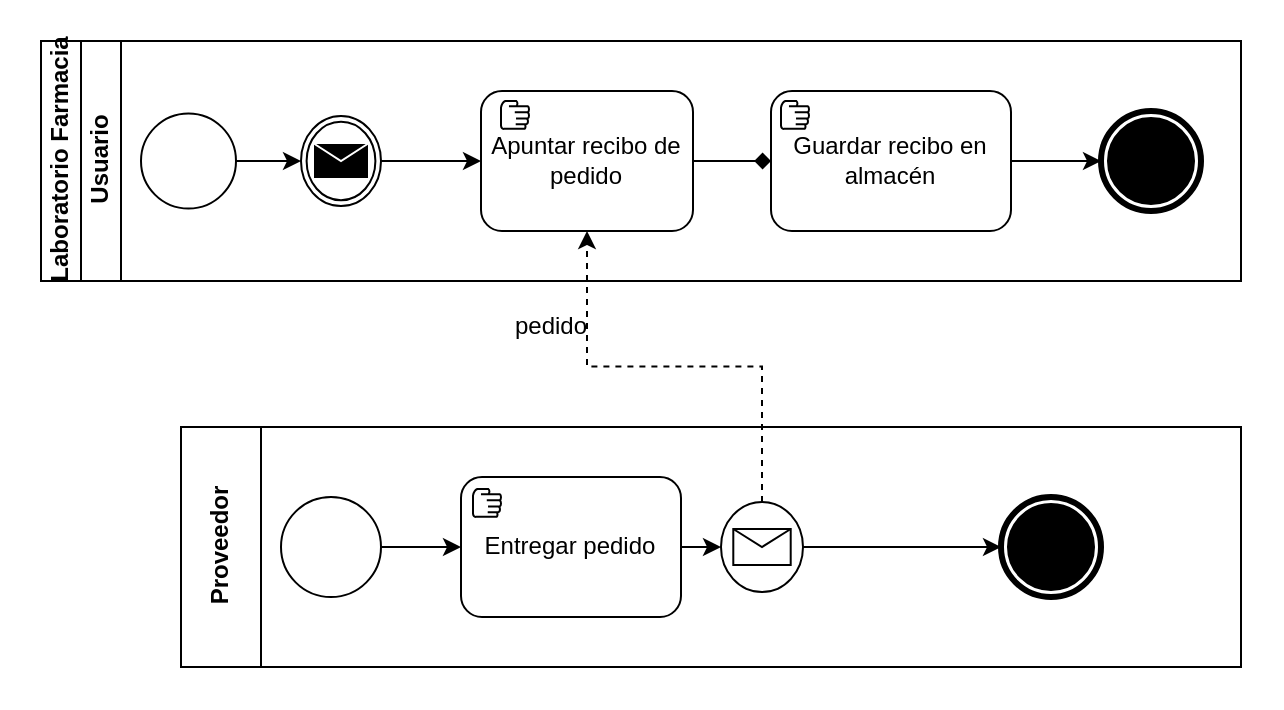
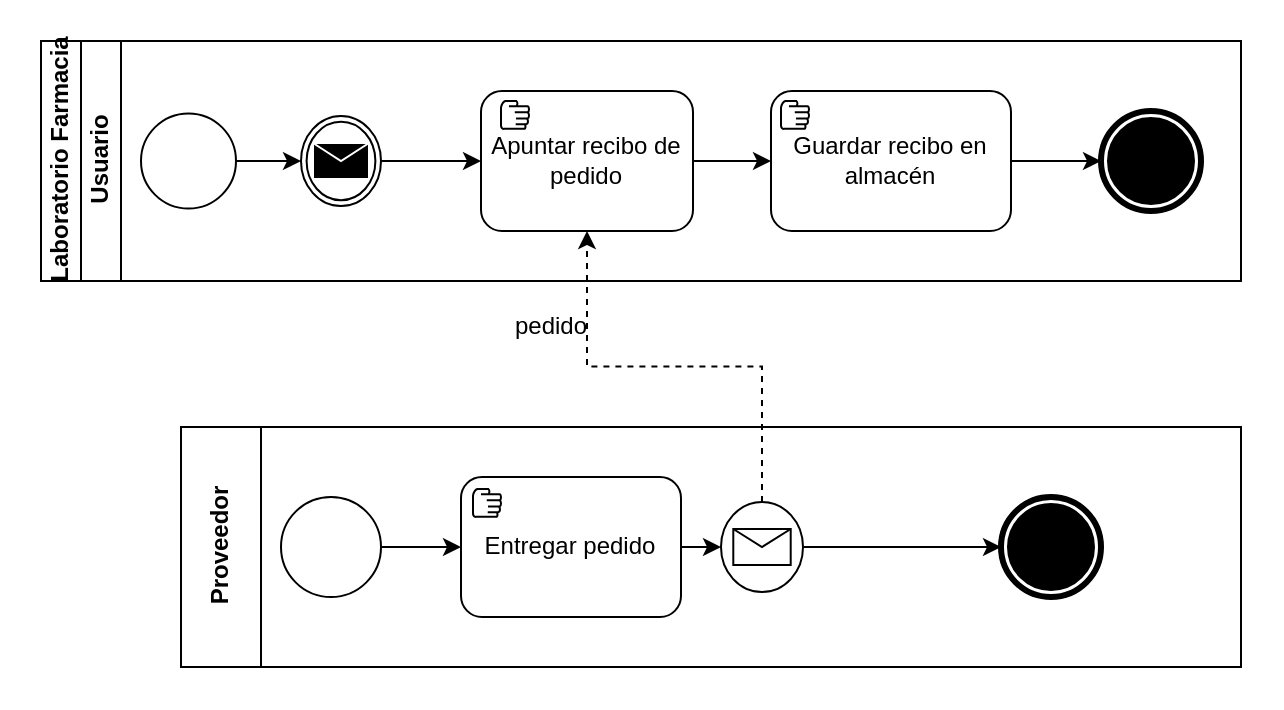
- <mxCell id="9" style="edgeStyle=orthogonalEdgeStyle;rounded=0;orthogonalLoop=1;jettySize=auto;html=1;exitX=1;exitY=0.5;exitDx=0;exitDy=0;entryX=0;entryY=0.5;entryDx=0;entryDy=0;endArrow=diamond;" parent="3" source="5" target="8" edge="1"><mxGeometry relative="1" as="geometry"><mxPoint x="300" y="60" as="targetPoint" /><mxPoint x="271" y="60" as="sourcePoint" /></mxGeometry></mxCell>
+ <mxCell id="9" style="edgeStyle=orthogonalEdgeStyle;rounded=0;orthogonalLoop=1;jettySize=auto;html=1;exitX=1;exitY=0.5;exitDx=0;exitDy=0;entryX=0;entryY=0.5;entryDx=0;entryDy=0;" parent="3" source="5" target="8" edge="1"><mxGeometry relative="1" as="geometry"><mxPoint x="300" y="60" as="targetPoint" /><mxPoint x="271" y="60" as="sourcePoint" /></mxGeometry></mxCell>
